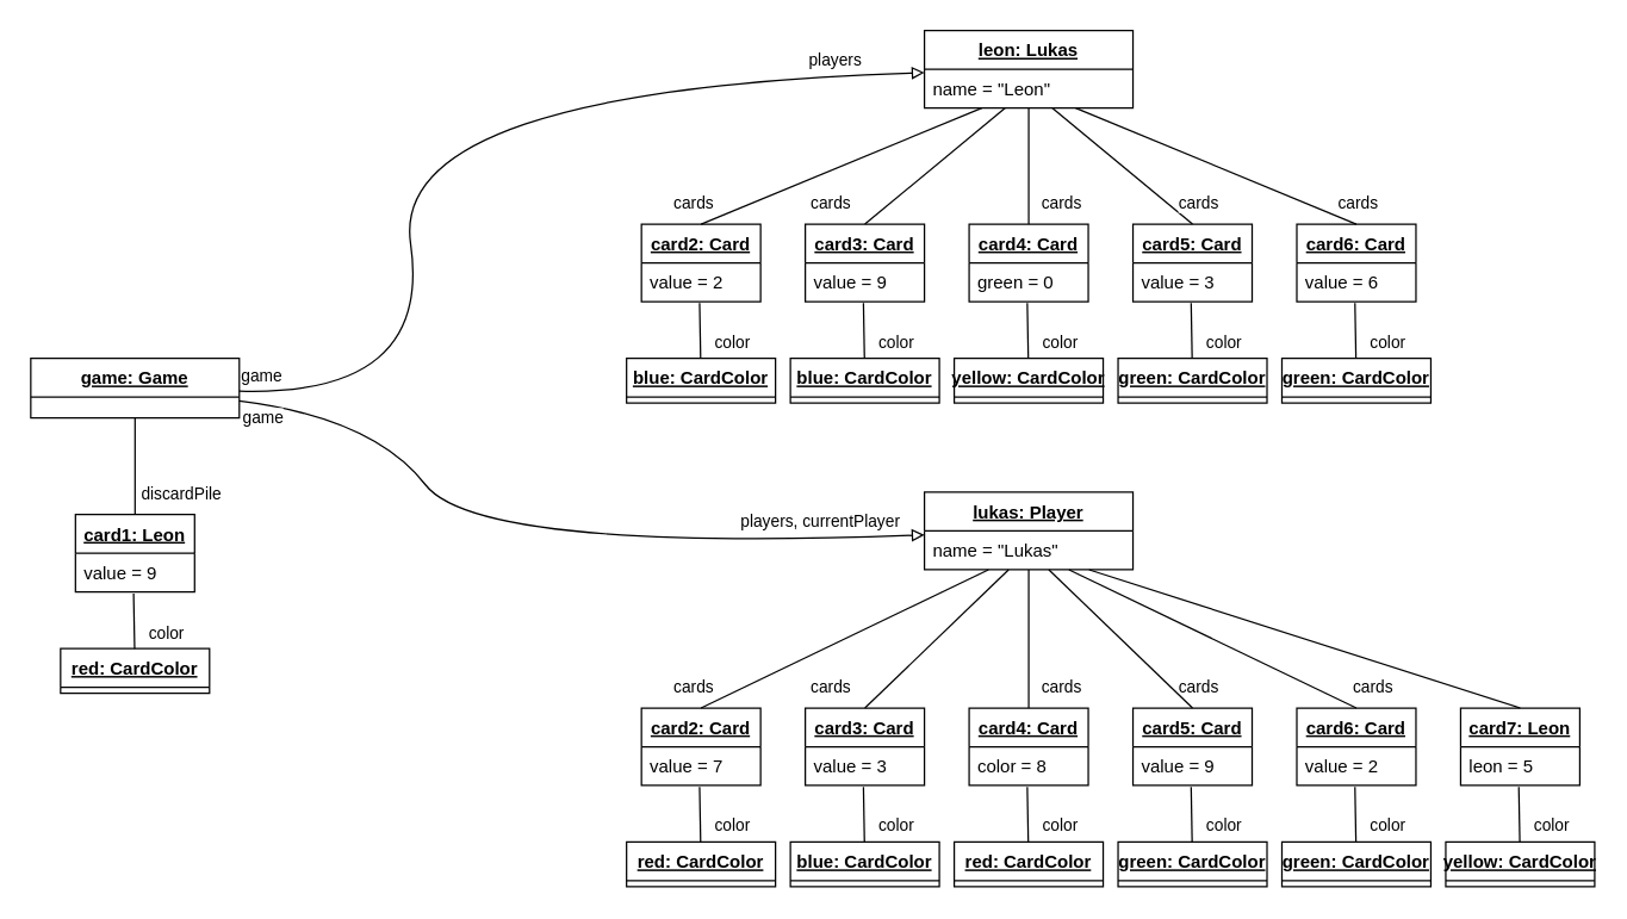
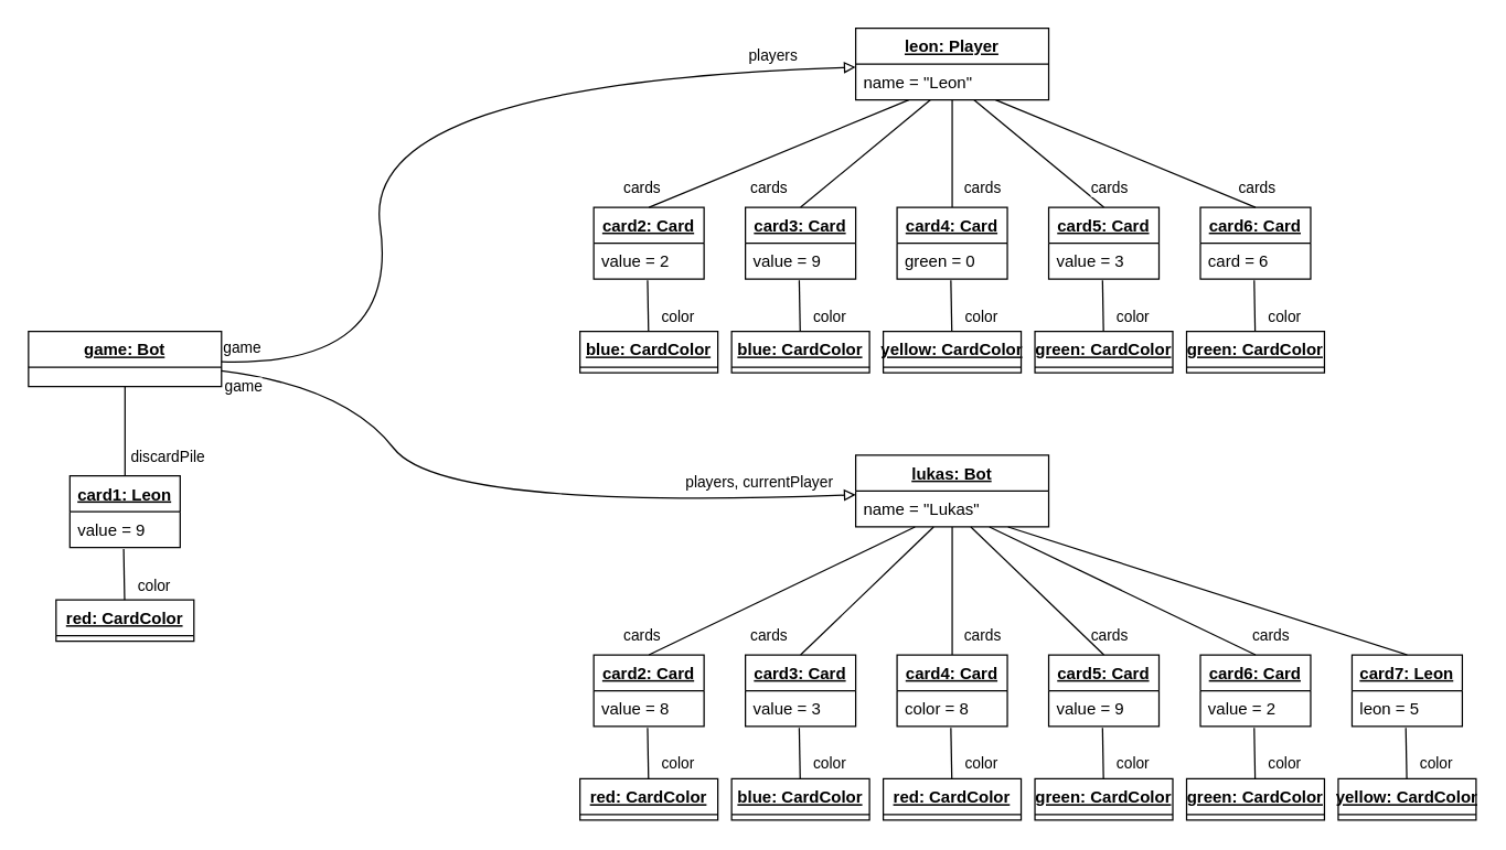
- <mxCell id="2" value="leon: Lukas" style="swimlane;fontStyle=5;childLayout=stackLayout;horizontal=1;startSize=26;fillColor=none;horizontalStack=0;resizeParent=1;resizeParentMax=0;resizeLast=0;collapsible=1;marginBottom=0;" parent="1" vertex="1"><mxGeometry x="620" y="20" width="140" height="52" as="geometry" /></mxCell>
+ <mxCell id="2" value="leon: Player" style="swimlane;fontStyle=5;childLayout=stackLayout;horizontal=1;startSize=26;fillColor=none;horizontalStack=0;resizeParent=1;resizeParentMax=0;resizeLast=0;collapsible=1;marginBottom=0;" parent="1" vertex="1"><mxGeometry x="620" y="20" width="140" height="52" as="geometry" /></mxCell>
- <mxCell id="24" value="value = 6" style="text;strokeColor=none;fillColor=none;align=left;verticalAlign=top;spacingLeft=4;spacingRight=4;overflow=hidden;rotatable=0;points=[[0,0.5],[1,0.5]];portConstraint=eastwest;" parent="23" vertex="1"><mxGeometry y="26" width="80" height="26" as="geometry" /></mxCell>
+ <mxCell id="24" value="card = 6" style="text;strokeColor=none;fillColor=none;align=left;verticalAlign=top;spacingLeft=4;spacingRight=4;overflow=hidden;rotatable=0;points=[[0,0.5],[1,0.5]];portConstraint=eastwest;" parent="23" vertex="1"><mxGeometry y="26" width="80" height="26" as="geometry" /></mxCell>
- <mxCell id="4" value="game: Game" style="swimlane;fontStyle=5;childLayout=stackLayout;horizontal=1;startSize=26;fillColor=none;horizontalStack=0;resizeParent=1;resizeParentMax=0;resizeLast=0;collapsible=1;marginBottom=0;" parent="1" vertex="1"><mxGeometry x="20" y="240" width="140" height="40" as="geometry" /></mxCell>
+ <mxCell id="4" value="game: Bot" style="swimlane;fontStyle=5;childLayout=stackLayout;horizontal=1;startSize=26;fillColor=none;horizontalStack=0;resizeParent=1;resizeParentMax=0;resizeLast=0;collapsible=1;marginBottom=0;" parent="1" vertex="1"><mxGeometry x="20" y="240" width="140" height="40" as="geometry" /></mxCell>
- <mxCell id="5" value="lukas: Player" style="swimlane;fontStyle=5;childLayout=stackLayout;horizontal=1;startSize=26;fillColor=none;horizontalStack=0;resizeParent=1;resizeParentMax=0;resizeLast=0;collapsible=1;marginBottom=0;" parent="1" vertex="1"><mxGeometry x="620" y="330" width="140" height="52" as="geometry" /></mxCell>
+ <mxCell id="5" value="lukas: Bot" style="swimlane;fontStyle=5;childLayout=stackLayout;horizontal=1;startSize=26;fillColor=none;horizontalStack=0;resizeParent=1;resizeParentMax=0;resizeLast=0;collapsible=1;marginBottom=0;" parent="1" vertex="1"><mxGeometry x="620" y="330" width="140" height="52" as="geometry" /></mxCell>
- <mxCell id="43" value="value = 7" style="text;strokeColor=none;fillColor=none;align=left;verticalAlign=top;spacingLeft=4;spacingRight=4;overflow=hidden;rotatable=0;points=[[0,0.5],[1,0.5]];portConstraint=eastwest;" parent="42" vertex="1"><mxGeometry y="26" width="80" height="26" as="geometry" /></mxCell>
+ <mxCell id="43" value="value = 8" style="text;strokeColor=none;fillColor=none;align=left;verticalAlign=top;spacingLeft=4;spacingRight=4;overflow=hidden;rotatable=0;points=[[0,0.5],[1,0.5]];portConstraint=eastwest;" parent="42" vertex="1"><mxGeometry y="26" width="80" height="26" as="geometry" /></mxCell>
